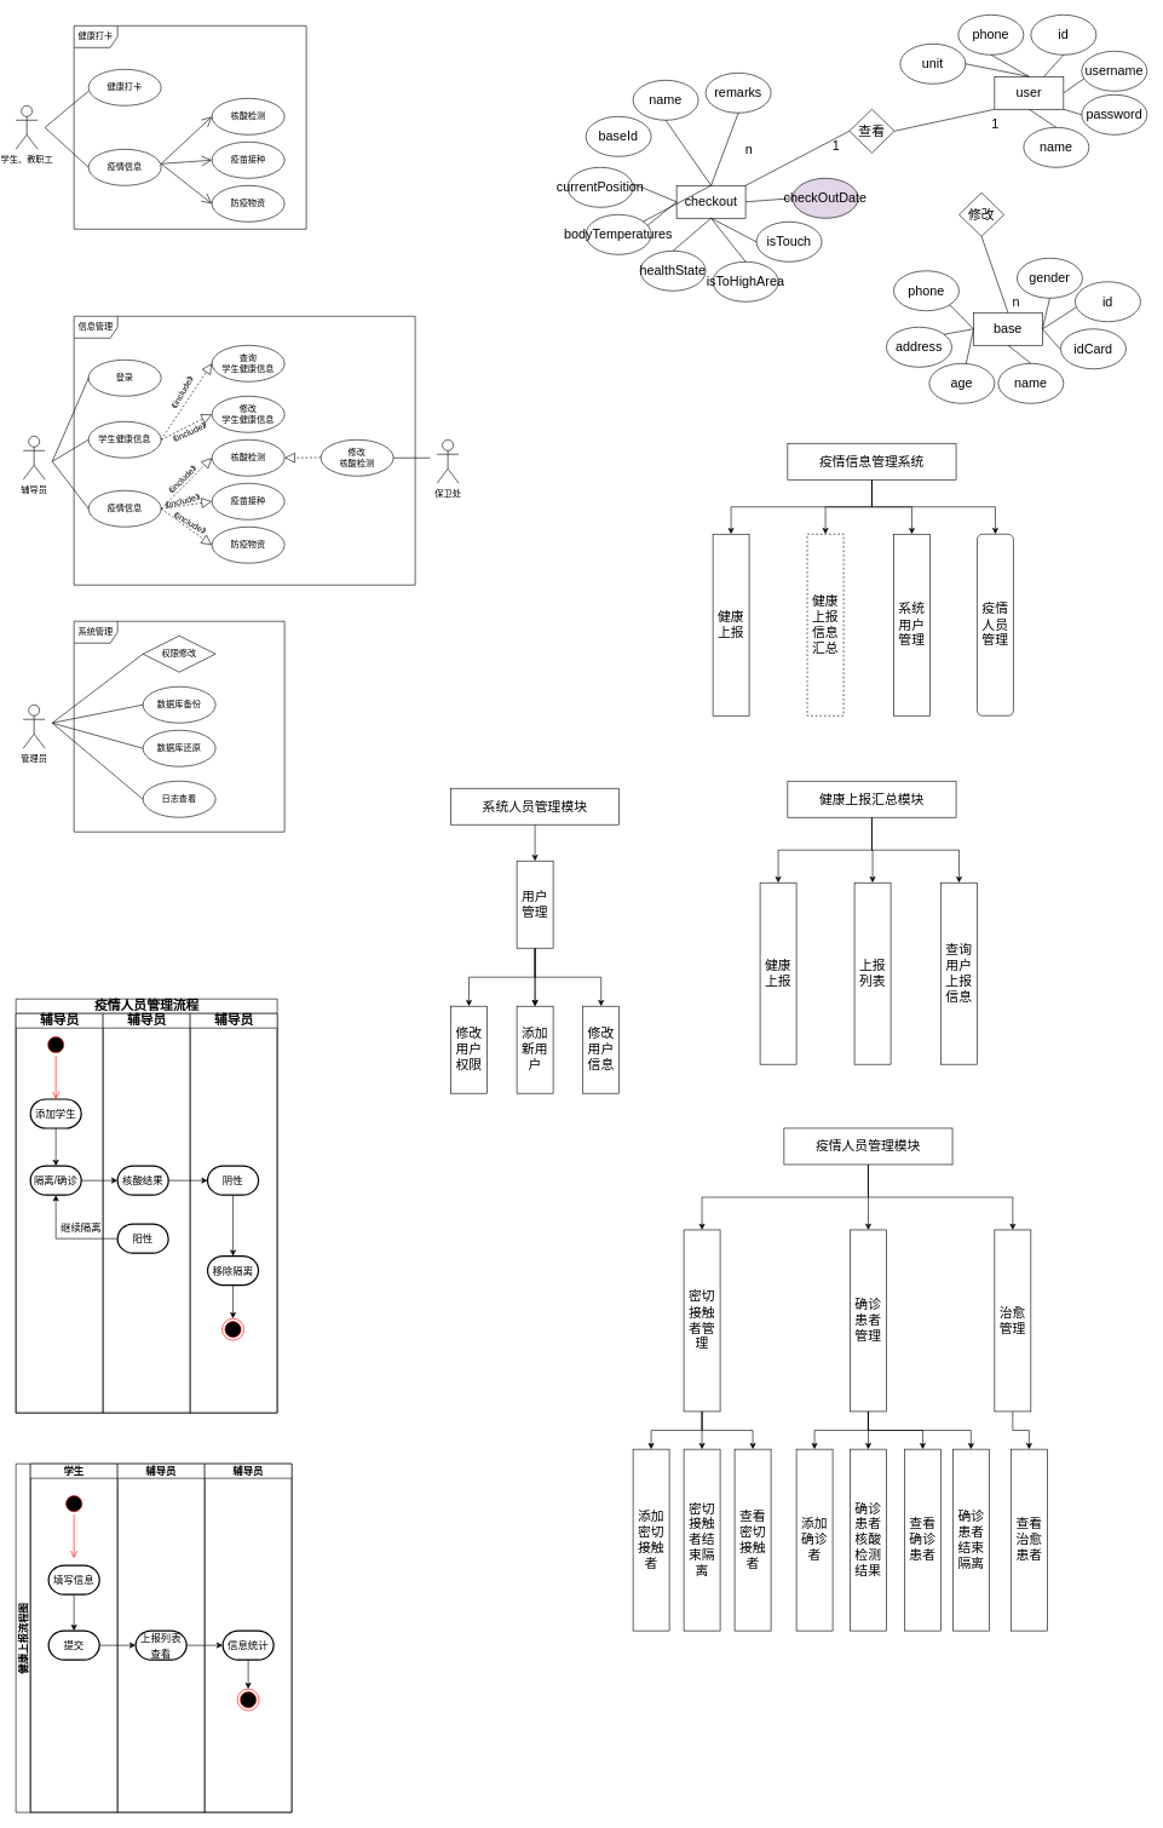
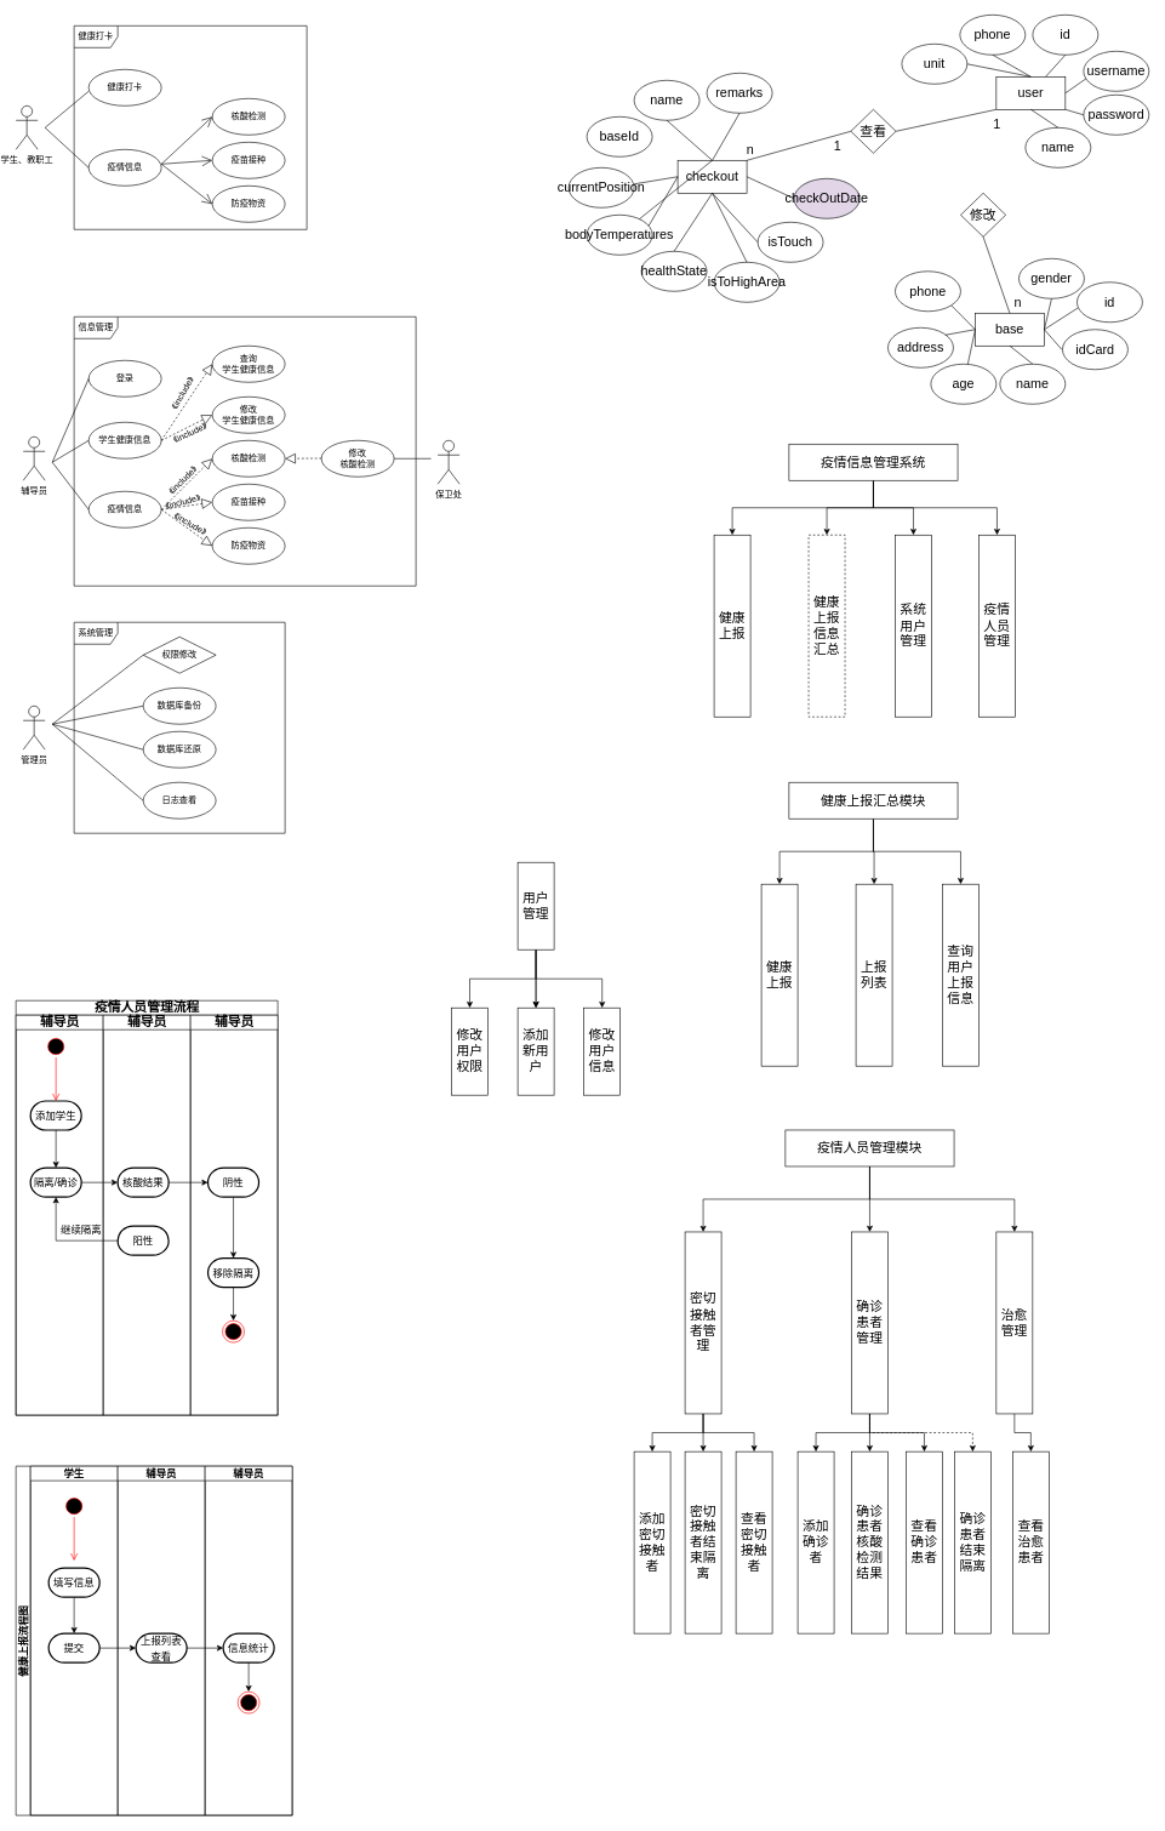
- <mxCell id="51" value="&lt;font style=&quot;font-size: 18px;&quot;&gt;checkout&lt;/font&gt;" style="rounded=0;whiteSpace=wrap;html=1;" vertex="1" parent="1"><mxGeometry x="930" y="255" width="95" height="45" as="geometry" /></mxCell>
+ <mxCell id="51" value="&lt;font style=&quot;font-size: 18px;&quot;&gt;checkout&lt;/font&gt;" style="rounded=0;whiteSpace=wrap;html=1;" vertex="1" parent="1"><mxGeometry x="930" y="220" width="95" height="45" as="geometry" /></mxCell>
- <mxCell id="115" value="疫情人员管理" style="whiteSpace=wrap;html=1;fontSize=18;rounded=1;" vertex="1" parent="1"><mxGeometry x="1344" y="735" width="50" height="250" as="geometry" /></mxCell>
+ <mxCell id="115" value="疫情人员管理" style="rounded=0;whiteSpace=wrap;html=1;fontSize=18;" vertex="1" parent="1"><mxGeometry x="1344" y="735" width="50" height="250" as="geometry" /></mxCell>
- <mxCell id="147" value="系统人员管理模块" style="rounded=0;whiteSpace=wrap;html=1;fontSize=18;" vertex="1" parent="1"><mxGeometry x="619" y="1085" width="232" height="50" as="geometry" /></mxCell>
- <mxCell id="146" style="edgeStyle=orthogonalEdgeStyle;rounded=0;orthogonalLoop=1;jettySize=auto;html=1;exitX=0.5;exitY=1;exitDx=0;exitDy=0;entryX=0.5;entryY=0;entryDx=0;entryDy=0;fontSize=18;" edge="1" parent="1" source="147" target="152"><mxGeometry relative="1" as="geometry" /></mxCell>
- <mxCell id="134" style="edgeStyle=orthogonalEdgeStyle;rounded=0;orthogonalLoop=1;jettySize=auto;html=1;exitX=0.5;exitY=1;exitDx=0;exitDy=0;entryX=0.5;entryY=0;entryDx=0;entryDy=0;fontSize=18;" edge="1" parent="1" source="135" target="144"><mxGeometry relative="1" as="geometry" /></mxCell>
+ <mxCell id="134" style="edgeStyle=orthogonalEdgeStyle;rounded=0;orthogonalLoop=1;jettySize=auto;html=1;exitX=0.5;exitY=1;exitDx=0;exitDy=0;entryX=0.5;entryY=0;entryDx=0;entryDy=0;fontSize=18;dashed=1;" edge="1" parent="1" source="135" target="144"><mxGeometry relative="1" as="geometry" /></mxCell>
